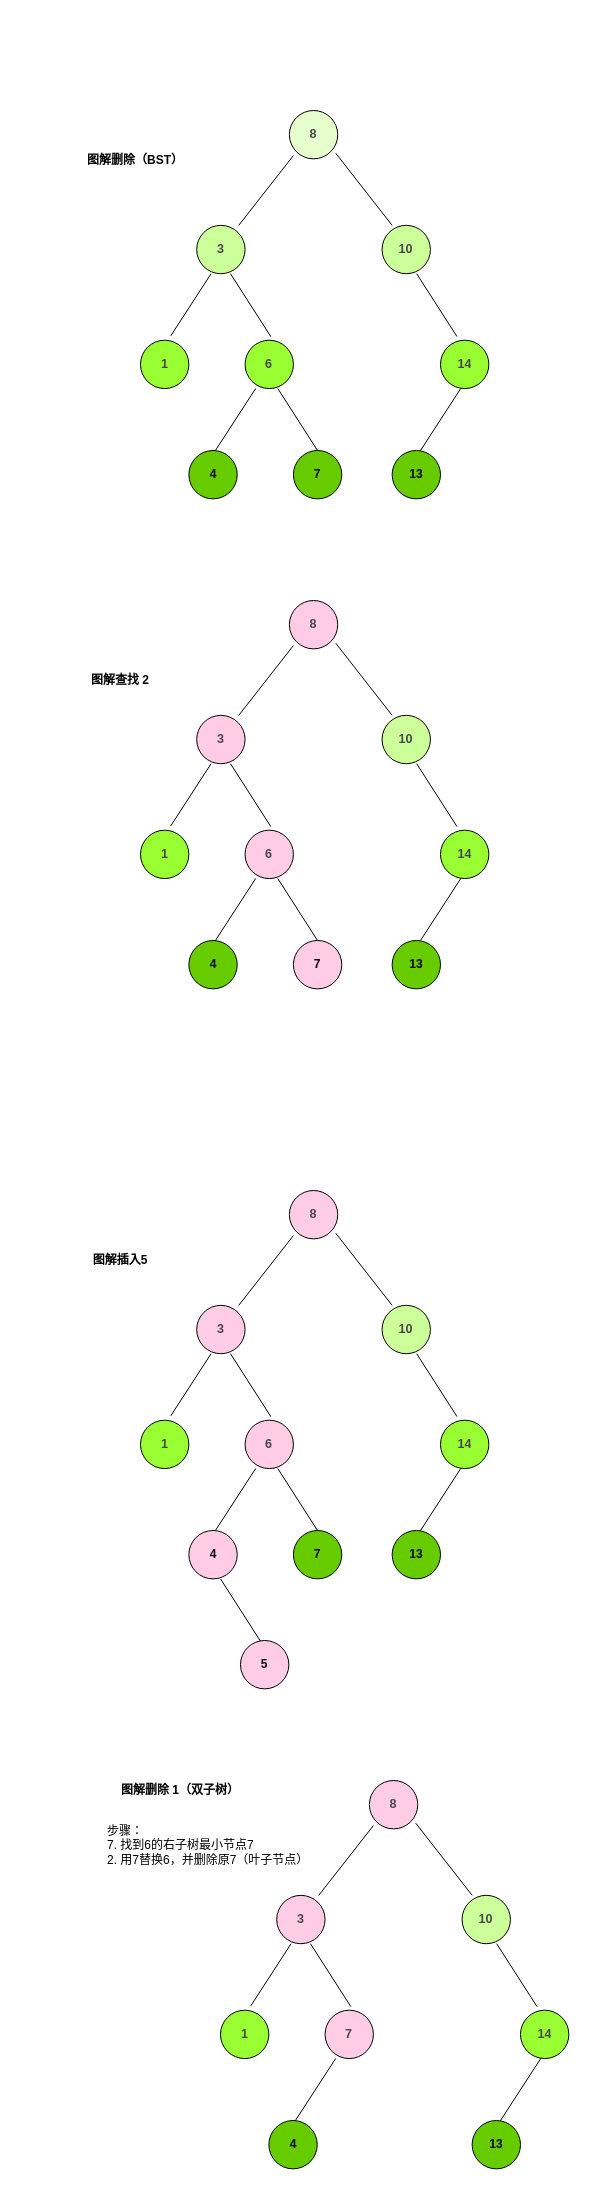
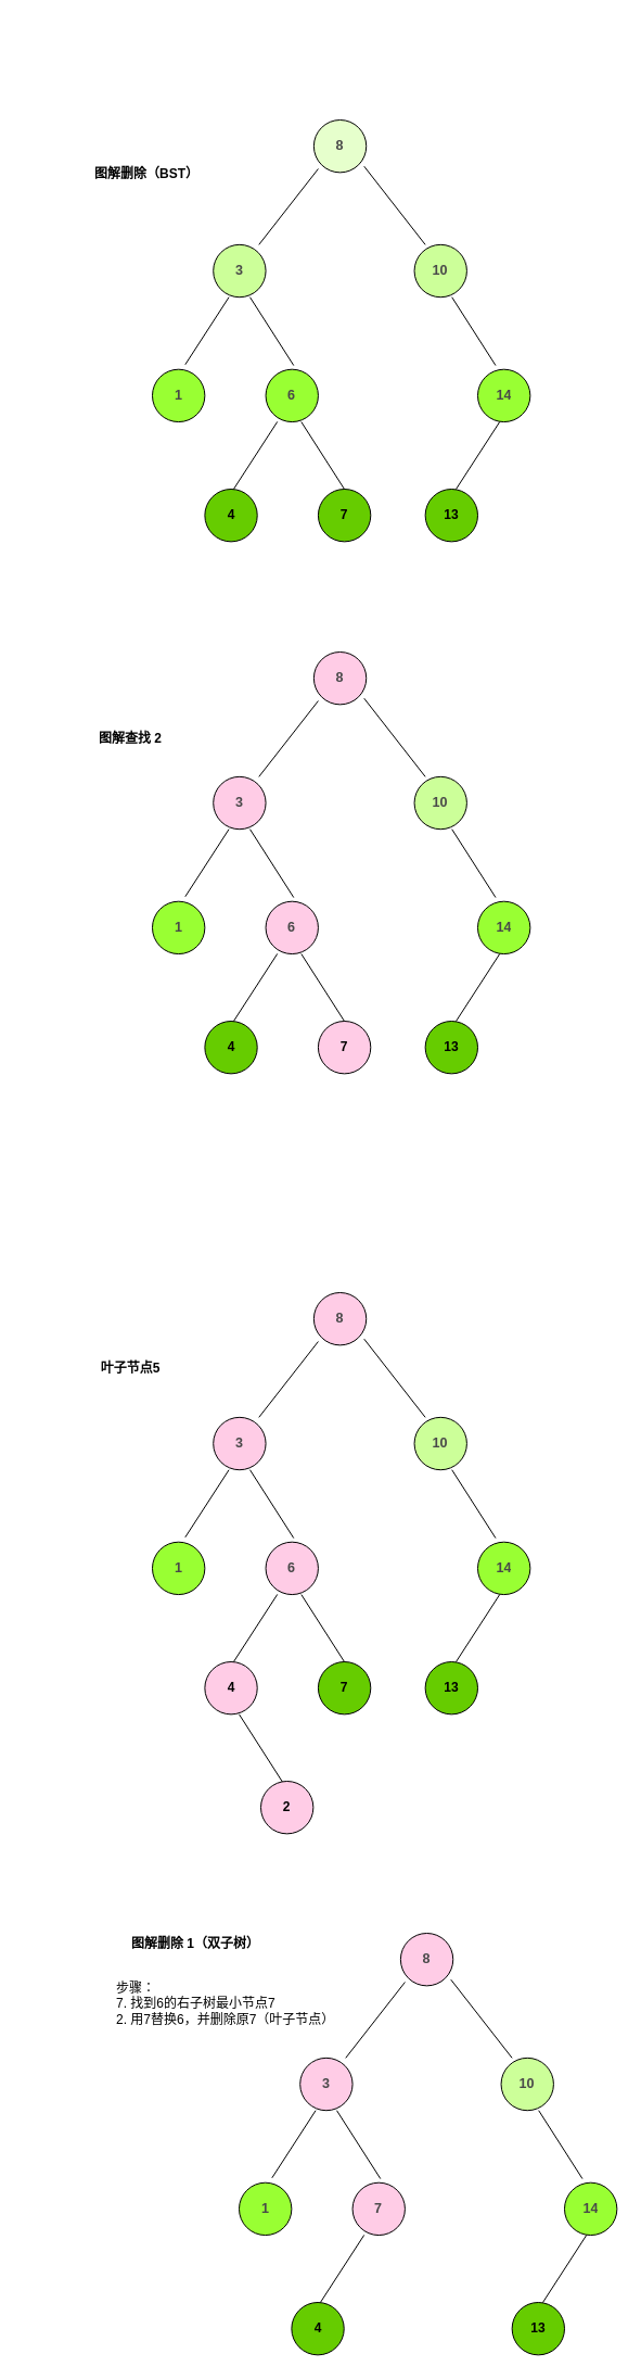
- <mxCell id="118" value="&lt;b&gt;图解插入5&lt;/b&gt;" style="text;strokeColor=none;align=center;fillColor=none;html=1;verticalAlign=middle;whiteSpace=wrap;rounded=0;" vertex="1" parent="1"><mxGeometry x="90" y="1250" width="60" height="20" as="geometry" /></mxCell>
+ <mxCell id="118" value="&lt;b&gt;叶子节点5&lt;/b&gt;" style="text;strokeColor=none;align=center;fillColor=none;html=1;verticalAlign=middle;whiteSpace=wrap;rounded=0;" vertex="1" parent="1"><mxGeometry x="90" y="1250" width="60" height="20" as="geometry" /></mxCell>
- <mxCell id="116" value="&lt;b&gt;5&lt;/b&gt;" style="text;strokeColor=none;align=center;fillColor=none;html=1;verticalAlign=middle;whiteSpace=wrap;rounded=0;" vertex="1" parent="114"><mxGeometry x="19.18" y="19.18" width="10" height="10" as="geometry" /></mxCell>
+ <mxCell id="116" value="&lt;b&gt;2&lt;/b&gt;" style="text;strokeColor=none;align=center;fillColor=none;html=1;verticalAlign=middle;whiteSpace=wrap;rounded=0;" vertex="1" parent="114"><mxGeometry x="19.18" y="19.18" width="10" height="10" as="geometry" /></mxCell>
